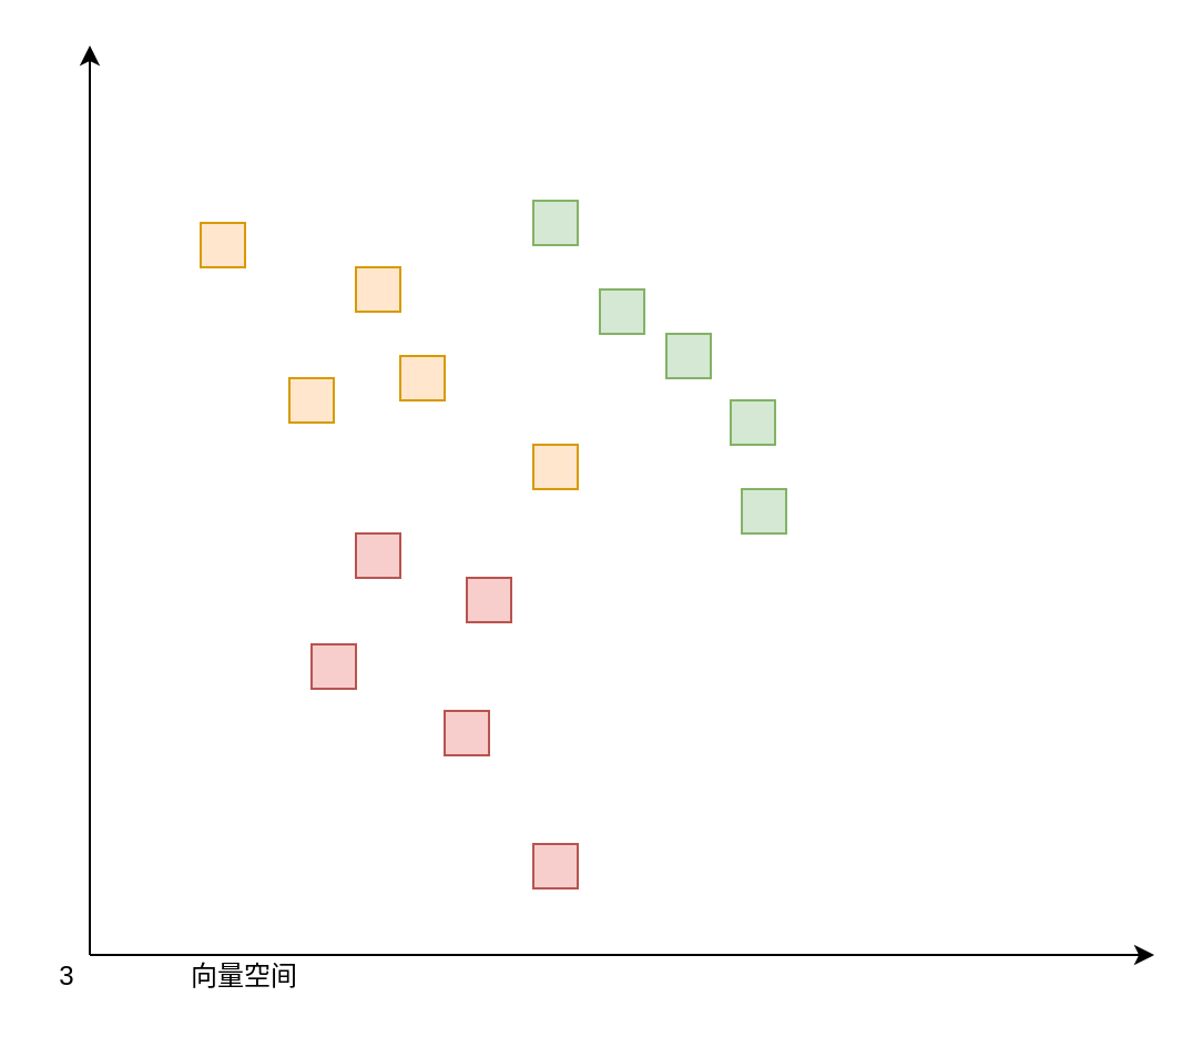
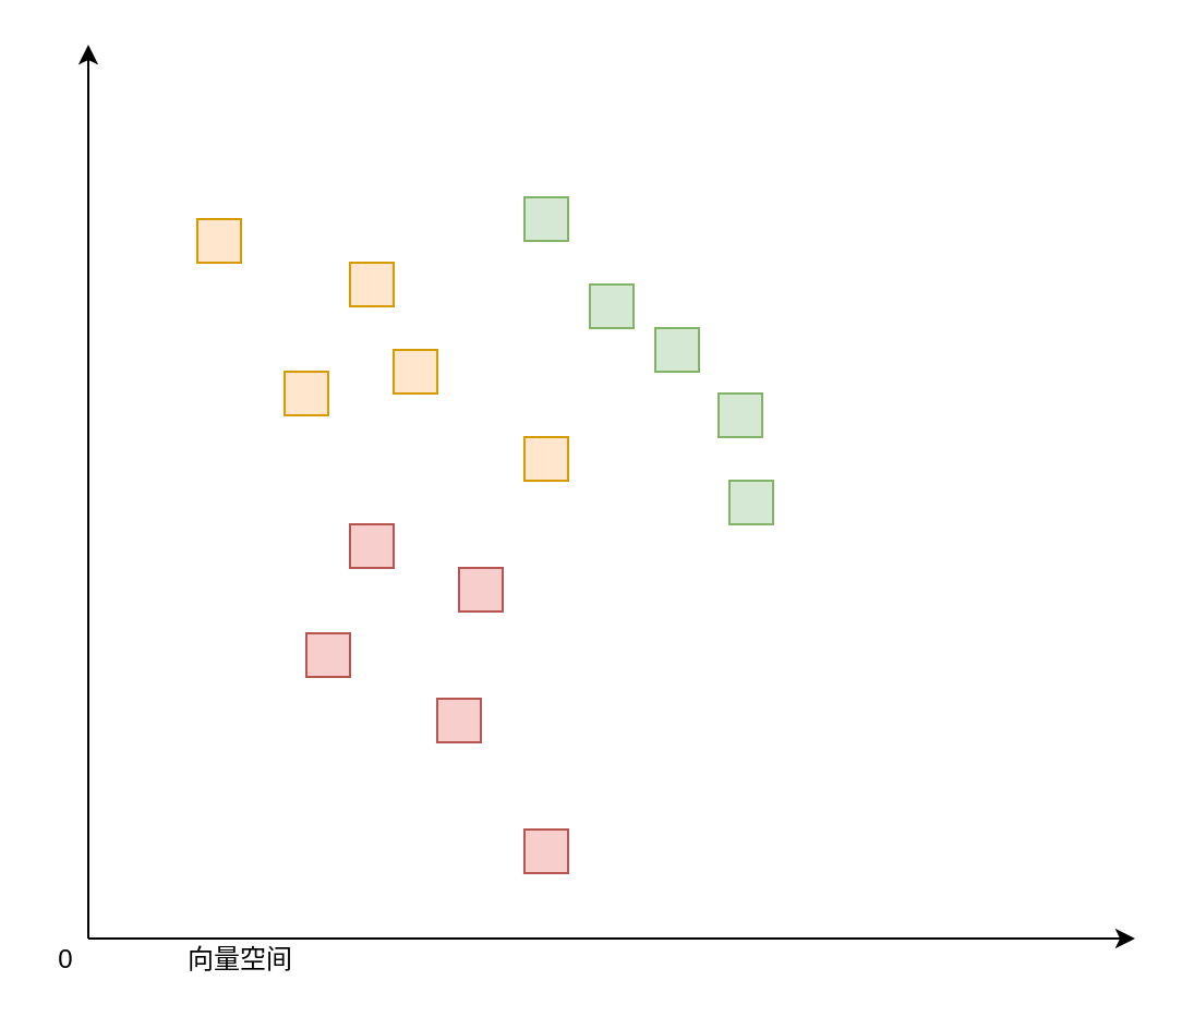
- <mxCell id="5" value="3" style="text;html=1;strokeColor=none;fillColor=none;align=center;verticalAlign=middle;whiteSpace=wrap;rounded=0;" parent="1" vertex="1"><mxGeometry x="20" y="430" width="20" height="20" as="geometry" /></mxCell>
+ <mxCell id="5" value="0" style="text;html=1;strokeColor=none;fillColor=none;align=center;verticalAlign=middle;whiteSpace=wrap;rounded=0;" parent="1" vertex="1"><mxGeometry x="20" y="430" width="20" height="20" as="geometry" /></mxCell>
